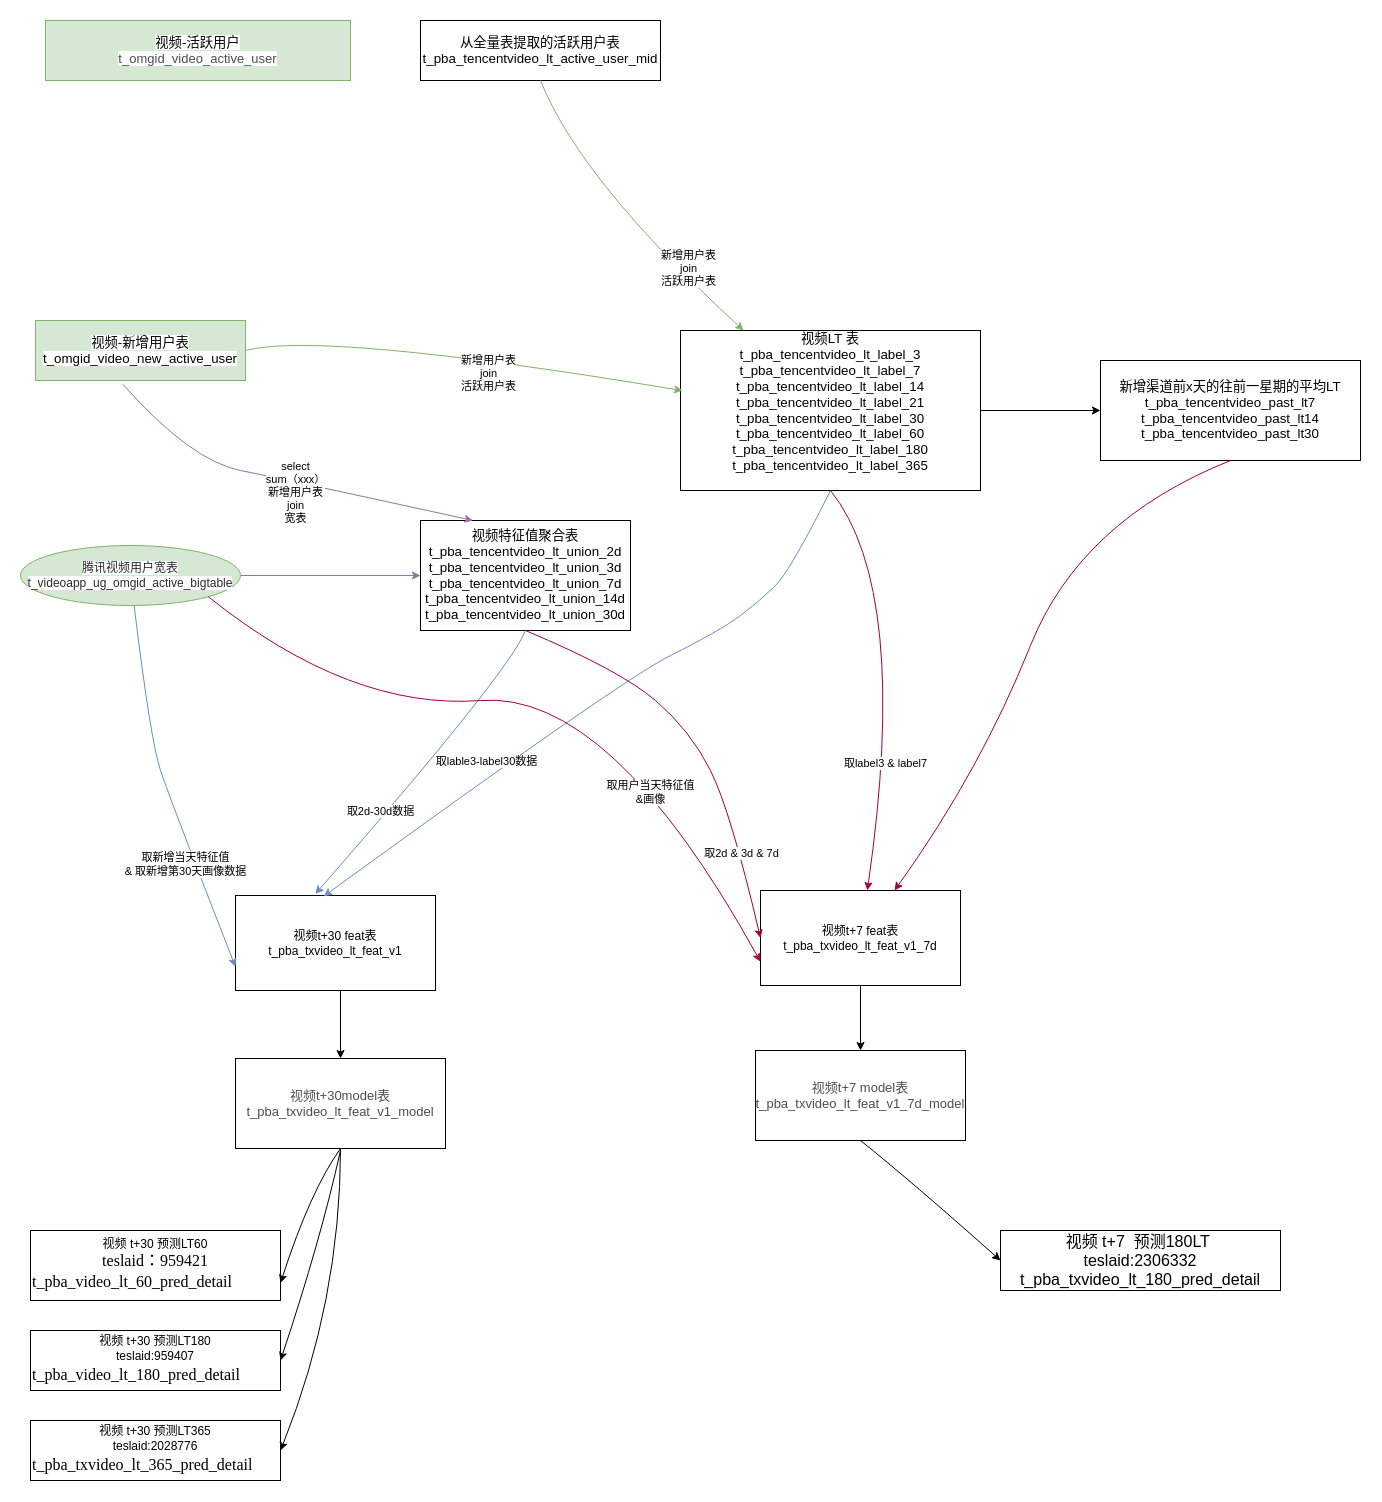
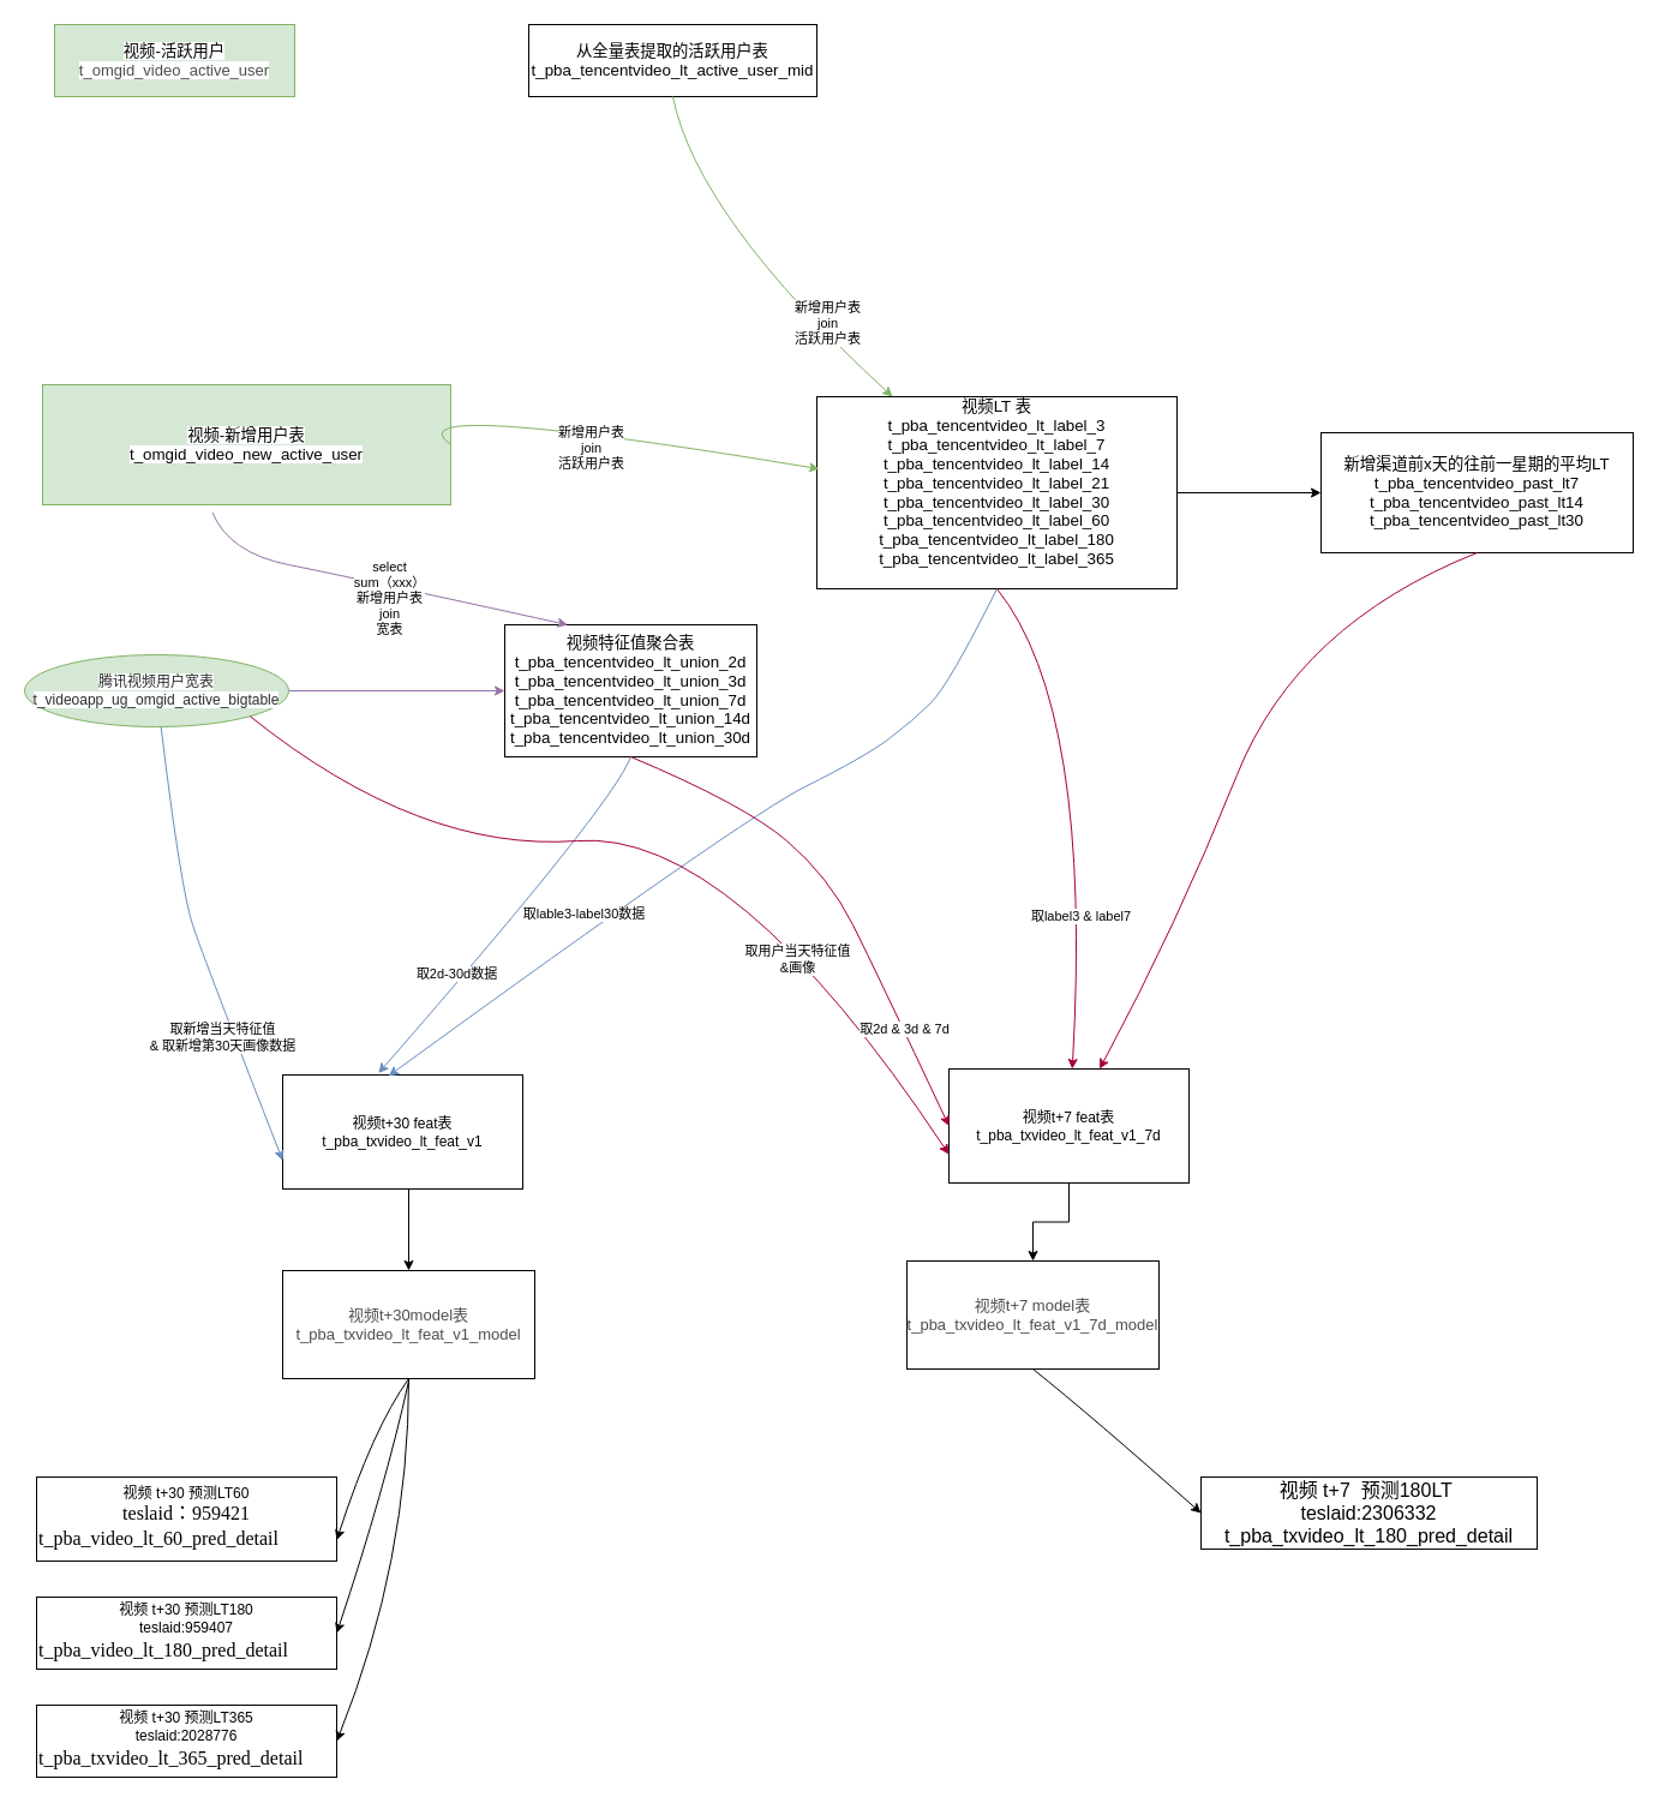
- <mxCell id="2" value="&lt;span style=&quot;font-family: &amp;#34;microsoft yahei&amp;#34; , ; font-size: 13.333px ; text-align: left ; background-color: rgb(255 , 255 , 255)&quot;&gt;视频-活跃用户&lt;/span&gt;&lt;span style=&quot;color: rgb(77 , 77 , 77) ; font-family: &amp;#34;helvetica neue for number&amp;#34; , , &amp;#34;blinkmacsystemfont&amp;#34; , &amp;#34;segoe ui&amp;#34; , &amp;#34;roboto&amp;#34; , &amp;#34;pingfang sc&amp;#34; , &amp;#34;hiragino sans gb&amp;#34; , &amp;#34;microsoft yahei&amp;#34; , &amp;#34;helvetica neue&amp;#34; , &amp;#34;helvetica&amp;#34; , &amp;#34;arial&amp;#34; , sans-serif ; font-size: 13px ; background-color: rgb(255 , 255 , 255)&quot;&gt;&lt;br&gt;t_omgid_video_active_user&lt;/span&gt;" style="rounded=0;whiteSpace=wrap;html=1;fillColor=#d5e8d4;strokeColor=#82b366;" vertex="1" parent="1"><mxGeometry x="45" y="20" width="305" height="60" as="geometry" /></mxCell>
+ <mxCell id="2" value="&lt;span style=&quot;font-family: &amp;#34;microsoft yahei&amp;#34; , ; font-size: 13.333px ; text-align: left ; background-color: rgb(255 , 255 , 255)&quot;&gt;视频-活跃用户&lt;/span&gt;&lt;span style=&quot;color: rgb(77 , 77 , 77) ; font-family: &amp;#34;helvetica neue for number&amp;#34; , , &amp;#34;blinkmacsystemfont&amp;#34; , &amp;#34;segoe ui&amp;#34; , &amp;#34;roboto&amp;#34; , &amp;#34;pingfang sc&amp;#34; , &amp;#34;hiragino sans gb&amp;#34; , &amp;#34;microsoft yahei&amp;#34; , &amp;#34;helvetica neue&amp;#34; , &amp;#34;helvetica&amp;#34; , &amp;#34;arial&amp;#34; , sans-serif ; font-size: 13px ; background-color: rgb(255 , 255 , 255)&quot;&gt;&lt;br&gt;t_omgid_video_active_user&lt;/span&gt;" style="rounded=0;whiteSpace=wrap;html=1;fillColor=#d5e8d4;strokeColor=#82b366;" vertex="1" parent="1"><mxGeometry x="45" y="20" width="200" height="60" as="geometry" /></mxCell>
- <mxCell id="6" value="&lt;span style=&quot;font-family: &amp;#34;microsoft yahei&amp;#34; , ; font-size: 13.333px ; text-align: left ; background-color: rgb(255 , 255 , 255)&quot;&gt;从全量表提取的活跃用户表&lt;/span&gt;&lt;span style=&quot;font-family: &amp;#34;microsoft yahei&amp;#34; , ; font-size: 13.333px ; text-align: left ; background-color: rgb(255 , 255 , 255)&quot;&gt;&lt;br&gt;t_pba_tencentvideo_lt_active_user_mid&lt;/span&gt;" style="rounded=0;whiteSpace=wrap;html=1;" vertex="1" parent="1"><mxGeometry x="420" y="20" width="240" height="60" as="geometry" /></mxCell>
+ <mxCell id="6" value="&lt;span style=&quot;font-family: &amp;#34;microsoft yahei&amp;#34; , ; font-size: 13.333px ; text-align: left ; background-color: rgb(255 , 255 , 255)&quot;&gt;从全量表提取的活跃用户表&lt;/span&gt;&lt;span style=&quot;font-family: &amp;#34;microsoft yahei&amp;#34; , ; font-size: 13.333px ; text-align: left ; background-color: rgb(255 , 255 , 255)&quot;&gt;&lt;br&gt;t_pba_tencentvideo_lt_active_user_mid&lt;/span&gt;" style="rounded=0;whiteSpace=wrap;html=1;" vertex="1" parent="1"><mxGeometry x="440" y="20" width="240" height="60" as="geometry" /></mxCell>
- <mxCell id="5" value="&lt;span style=&quot;font-family: &amp;#34;microsoft yahei&amp;#34; , ; font-size: 13.333px ; text-align: left ; background-color: rgb(255 , 255 , 255)&quot;&gt;视频-新增用户表&lt;/span&gt;&lt;span style=&quot;font-family: &amp;#34;microsoft yahei&amp;#34; , ; font-size: 13.333px ; text-align: left ; background-color: rgb(255 , 255 , 255)&quot;&gt;&lt;br&gt;t_omgid_video_new_active_user&lt;/span&gt;" style="rounded=0;whiteSpace=wrap;html=1;fillColor=#d5e8d4;strokeColor=#82b366;" vertex="1" parent="1"><mxGeometry x="35" y="320" width="210" height="60" as="geometry" /></mxCell>
+ <mxCell id="5" value="&lt;span style=&quot;font-family: &amp;#34;microsoft yahei&amp;#34; , ; font-size: 13.333px ; text-align: left ; background-color: rgb(255 , 255 , 255)&quot;&gt;视频-新增用户表&lt;/span&gt;&lt;span style=&quot;font-family: &amp;#34;microsoft yahei&amp;#34; , ; font-size: 13.333px ; text-align: left ; background-color: rgb(255 , 255 , 255)&quot;&gt;&lt;br&gt;t_omgid_video_new_active_user&lt;/span&gt;" style="rounded=0;whiteSpace=wrap;html=1;fillColor=#d5e8d4;strokeColor=#82b366;" vertex="1" parent="1"><mxGeometry x="35" y="320" width="340" height="100" as="geometry" /></mxCell>
- <mxCell id="27" value="视频t+7 feat表&lt;br&gt;t_pba_txvideo_lt_feat_v1_7d" style="rounded=0;whiteSpace=wrap;html=1;" vertex="1" parent="1"><mxGeometry x="760" y="890" width="200" height="95" as="geometry" /></mxCell>
+ <mxCell id="27" value="视频t+7 feat表&lt;br&gt;t_pba_txvideo_lt_feat_v1_7d" style="rounded=0;whiteSpace=wrap;html=1;" vertex="1" parent="1"><mxGeometry x="790" y="890" width="200" height="95" as="geometry" /></mxCell>
